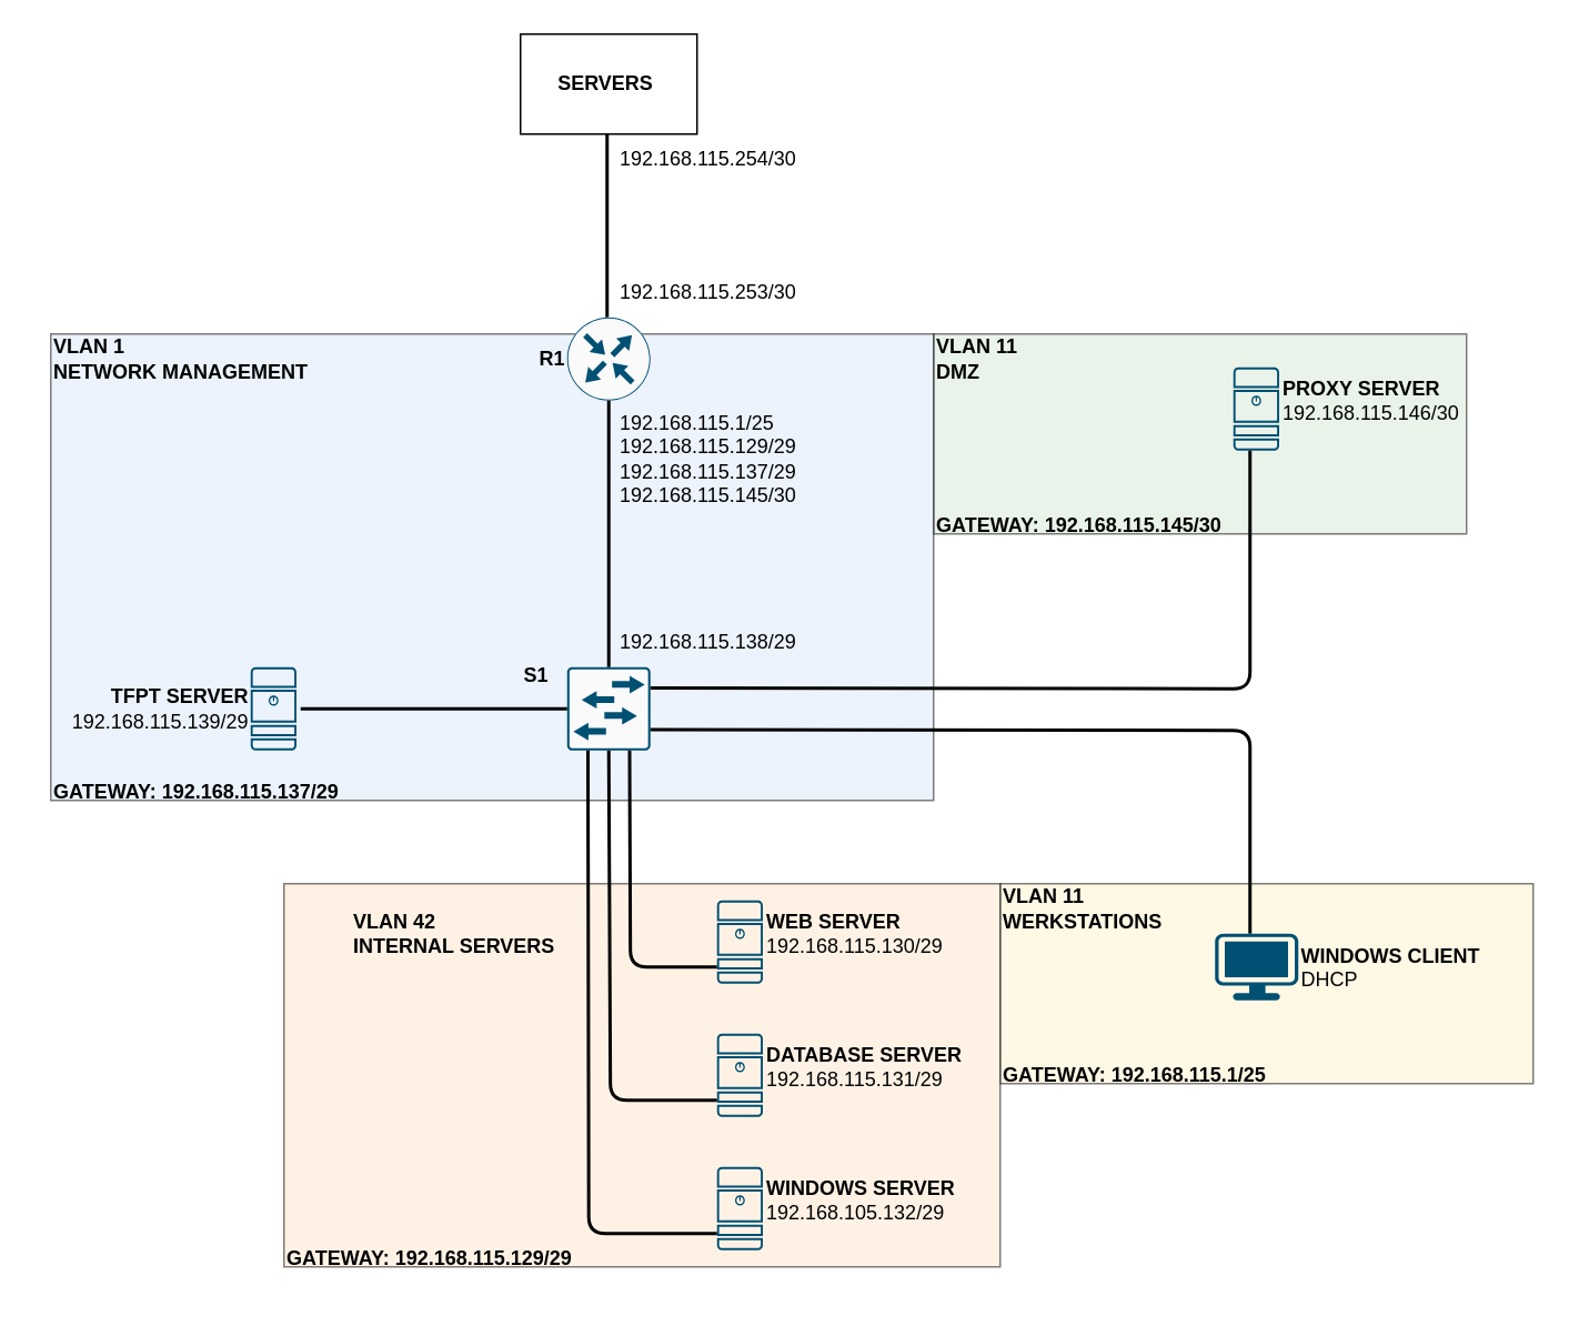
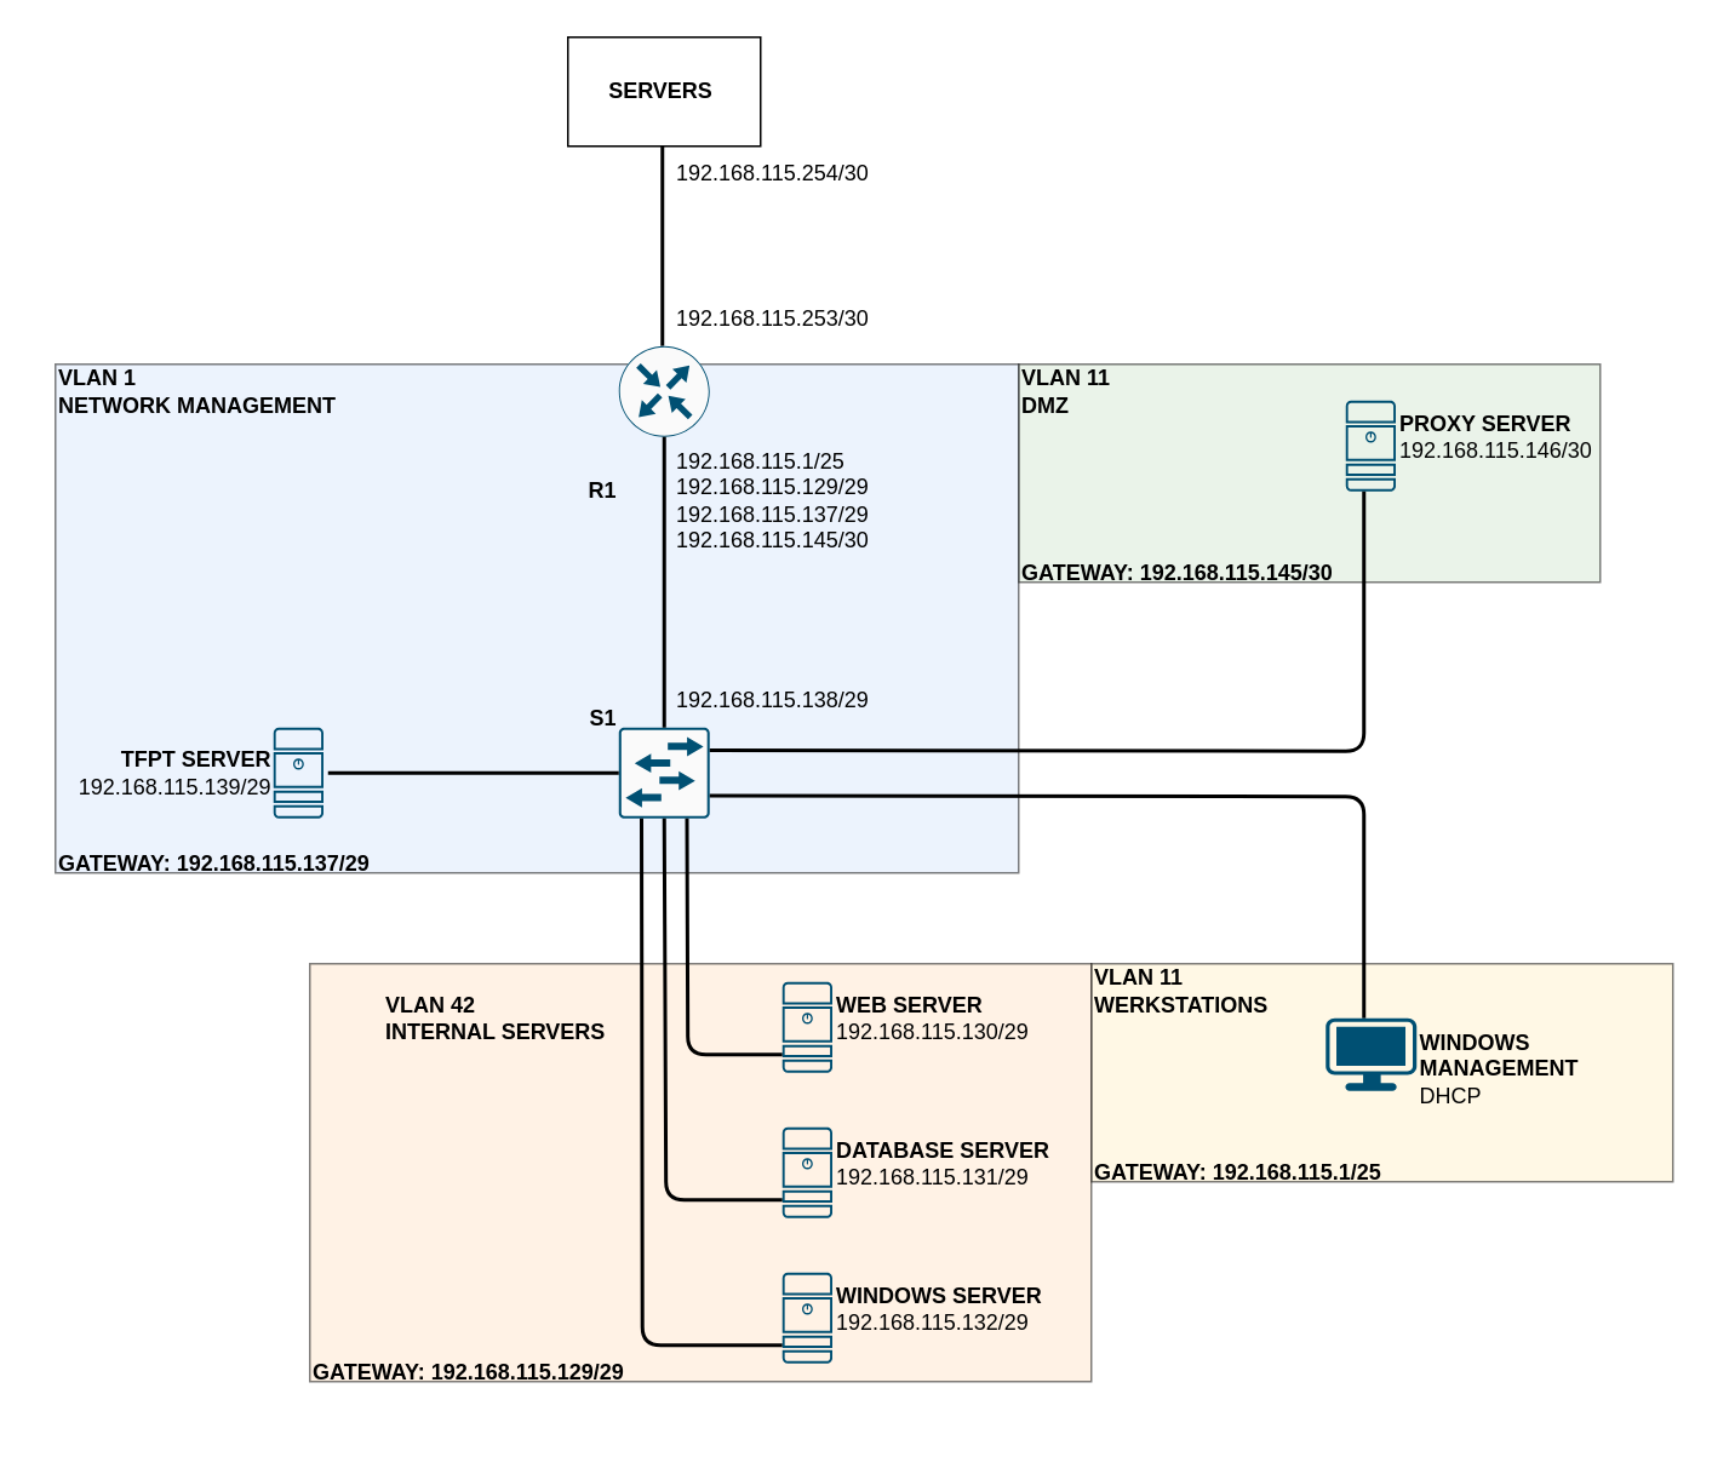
- <mxCell id="18" value="&lt;b&gt;R1&lt;/b&gt;" style="text;html=1;align=right;verticalAlign=middle;resizable=0;points=[];autosize=1;strokeColor=none;fillColor=none;" vertex="1" parent="1"><mxGeometry x="300" y="200" width="40" height="30" as="geometry" /></mxCell>
+ <mxCell id="18" value="&lt;b&gt;R1&lt;/b&gt;" style="text;html=1;align=right;verticalAlign=middle;resizable=0;points=[];autosize=1;strokeColor=none;fillColor=none;" vertex="1" parent="1"><mxGeometry x="300" y="255" width="40" height="30" as="geometry" /></mxCell>
- <mxCell id="19" value="&lt;b&gt;S1&lt;/b&gt;" style="text;html=1;align=right;verticalAlign=middle;resizable=0;points=[];autosize=1;strokeColor=none;fillColor=none;" vertex="1" parent="1"><mxGeometry x="290" y="390" width="40" height="30" as="geometry" /></mxCell>
+ <mxCell id="19" value="&lt;b&gt;S1&lt;/b&gt;" style="text;html=1;align=right;verticalAlign=middle;resizable=0;points=[];autosize=1;strokeColor=none;fillColor=none;" vertex="1" parent="1"><mxGeometry x="300" y="380" width="40" height="30" as="geometry" /></mxCell>
- <mxCell id="25" value="&lt;b style=&quot;border-color: var(--border-color); color: rgb(0, 0, 0); font-family: Helvetica; font-size: 12px; font-style: normal; font-variant-ligatures: normal; font-variant-caps: normal; letter-spacing: normal; orphans: 2; text-align: left; text-indent: 0px; text-transform: none; widows: 2; word-spacing: 0px; -webkit-text-stroke-width: 0px; text-decoration-thickness: initial; text-decoration-style: initial; text-decoration-color: initial;&quot;&gt;WINDOWS CLIENT&lt;/b&gt;&lt;br style=&quot;border-color: var(--border-color); color: rgb(0, 0, 0); font-family: Helvetica; font-size: 12px; font-style: normal; font-variant-ligatures: normal; font-variant-caps: normal; font-weight: 400; letter-spacing: normal; orphans: 2; text-align: left; text-indent: 0px; text-transform: none; widows: 2; word-spacing: 0px; -webkit-text-stroke-width: 0px; text-decoration-thickness: initial; text-decoration-style: initial; text-decoration-color: initial;&quot;&gt;&lt;span style=&quot;color: rgb(0, 0, 0); font-family: Helvetica; font-size: 12px; font-style: normal; font-variant-ligatures: normal; font-variant-caps: normal; font-weight: 400; letter-spacing: normal; orphans: 2; text-align: left; text-indent: 0px; text-transform: none; widows: 2; word-spacing: 0px; -webkit-text-stroke-width: 0px; text-decoration-thickness: initial; text-decoration-style: initial; text-decoration-color: initial; float: none; display: inline !important;&quot;&gt;DHCP&lt;/span&gt;" style="text;whiteSpace=wrap;html=1;" vertex="1" parent="1"><mxGeometry x="779" y="560" width="140" height="50" as="geometry" /></mxCell>
+ <mxCell id="25" value="&lt;b style=&quot;border-color: var(--border-color); color: rgb(0, 0, 0); font-family: Helvetica; font-size: 12px; font-style: normal; font-variant-ligatures: normal; font-variant-caps: normal; letter-spacing: normal; orphans: 2; text-align: left; text-indent: 0px; text-transform: none; widows: 2; word-spacing: 0px; -webkit-text-stroke-width: 0px; text-decoration-thickness: initial; text-decoration-style: initial; text-decoration-color: initial;&quot;&gt;WINDOWS MANAGEMENT&lt;/b&gt;&lt;br style=&quot;border-color: var(--border-color); color: rgb(0, 0, 0); font-family: Helvetica; font-size: 12px; font-style: normal; font-variant-ligatures: normal; font-variant-caps: normal; font-weight: 400; letter-spacing: normal; orphans: 2; text-align: left; text-indent: 0px; text-transform: none; widows: 2; word-spacing: 0px; -webkit-text-stroke-width: 0px; text-decoration-thickness: initial; text-decoration-style: initial; text-decoration-color: initial;&quot;&gt;&lt;span style=&quot;color: rgb(0, 0, 0); font-family: Helvetica; font-size: 12px; font-style: normal; font-variant-ligatures: normal; font-variant-caps: normal; font-weight: 400; letter-spacing: normal; orphans: 2; text-align: left; text-indent: 0px; text-transform: none; widows: 2; word-spacing: 0px; -webkit-text-stroke-width: 0px; text-decoration-thickness: initial; text-decoration-style: initial; text-decoration-color: initial; float: none; display: inline !important;&quot;&gt;DHCP&lt;/span&gt;" style="text;whiteSpace=wrap;html=1;" vertex="1" parent="1"><mxGeometry x="779" y="560" width="140" height="50" as="geometry" /></mxCell>
- <mxCell id="34" value="&lt;b&gt;WINDOWS SERVER&lt;/b&gt;&lt;br&gt;192.168.105.132/29" style="text;html=1;align=left;verticalAlign=middle;resizable=0;points=[];autosize=1;strokeColor=none;fillColor=none;" vertex="1" parent="1"><mxGeometry x="457.5" y="700" width="140" height="40" as="geometry" /></mxCell>
+ <mxCell id="34" value="&lt;b&gt;WINDOWS SERVER&lt;/b&gt;&lt;br&gt;192.168.115.132/29" style="text;html=1;align=left;verticalAlign=middle;resizable=0;points=[];autosize=1;strokeColor=none;fillColor=none;" vertex="1" parent="1"><mxGeometry x="457.5" y="700" width="140" height="40" as="geometry" /></mxCell>
